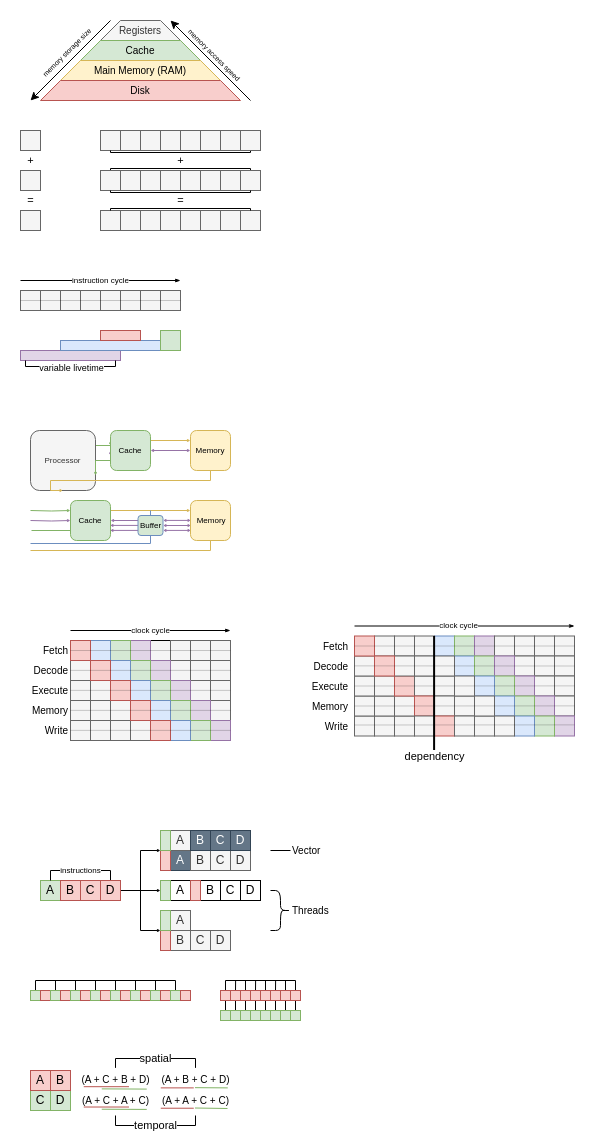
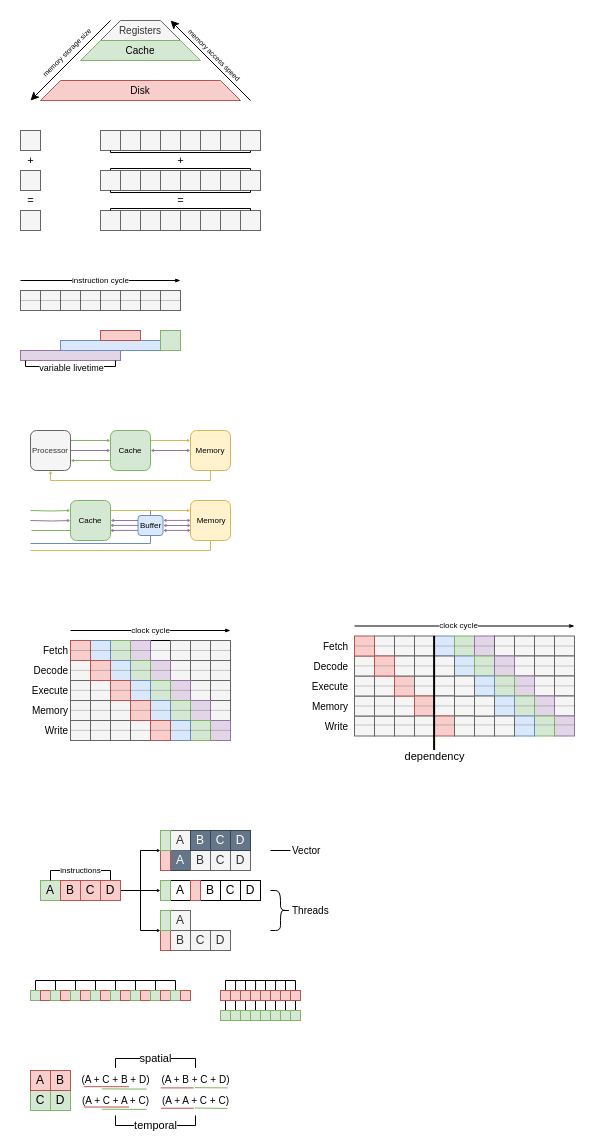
- <mxCell id="29" value="Main Memory (RAM)" style="shape=trapezoid;perimeter=trapezoidPerimeter;whiteSpace=wrap;html=1;fixedSize=1;size=20;fontSize=10;fillColor=#fff2cc;strokeColor=#d6b656;" parent="1" vertex="1"><mxGeometry x="60" y="60" width="160" height="20" as="geometry" /></mxCell>
- <mxCell id="79" value="Processor" style="rounded=1;whiteSpace=wrap;html=1;fontSize=8;fillColor=#f5f5f5;fontColor=#333333;strokeColor=#666666;" parent="1" vertex="1"><mxGeometry x="30" y="430" width="65" height="60" as="geometry" /></mxCell>
+ <mxCell id="79" value="Processor" style="rounded=1;whiteSpace=wrap;html=1;fontSize=8;fillColor=#f5f5f5;fontColor=#333333;strokeColor=#666666;" parent="1" vertex="1"><mxGeometry x="30" y="430" width="40" height="40" as="geometry" /></mxCell>
- <mxCell id="100" value="Buffer" style="rounded=1;whiteSpace=wrap;html=1;fontSize=8;fillColor=#d5e8d4;strokeColor=#6c8ebf;" parent="1" vertex="1"><mxGeometry x="137.5" y="515" width="25" height="20" as="geometry" /></mxCell>
+ <mxCell id="100" value="Buffer" style="rounded=1;whiteSpace=wrap;html=1;fontSize=8;fillColor=#dae8fc;strokeColor=#6c8ebf;" parent="1" vertex="1"><mxGeometry x="137.5" y="515" width="25" height="20" as="geometry" /></mxCell>
